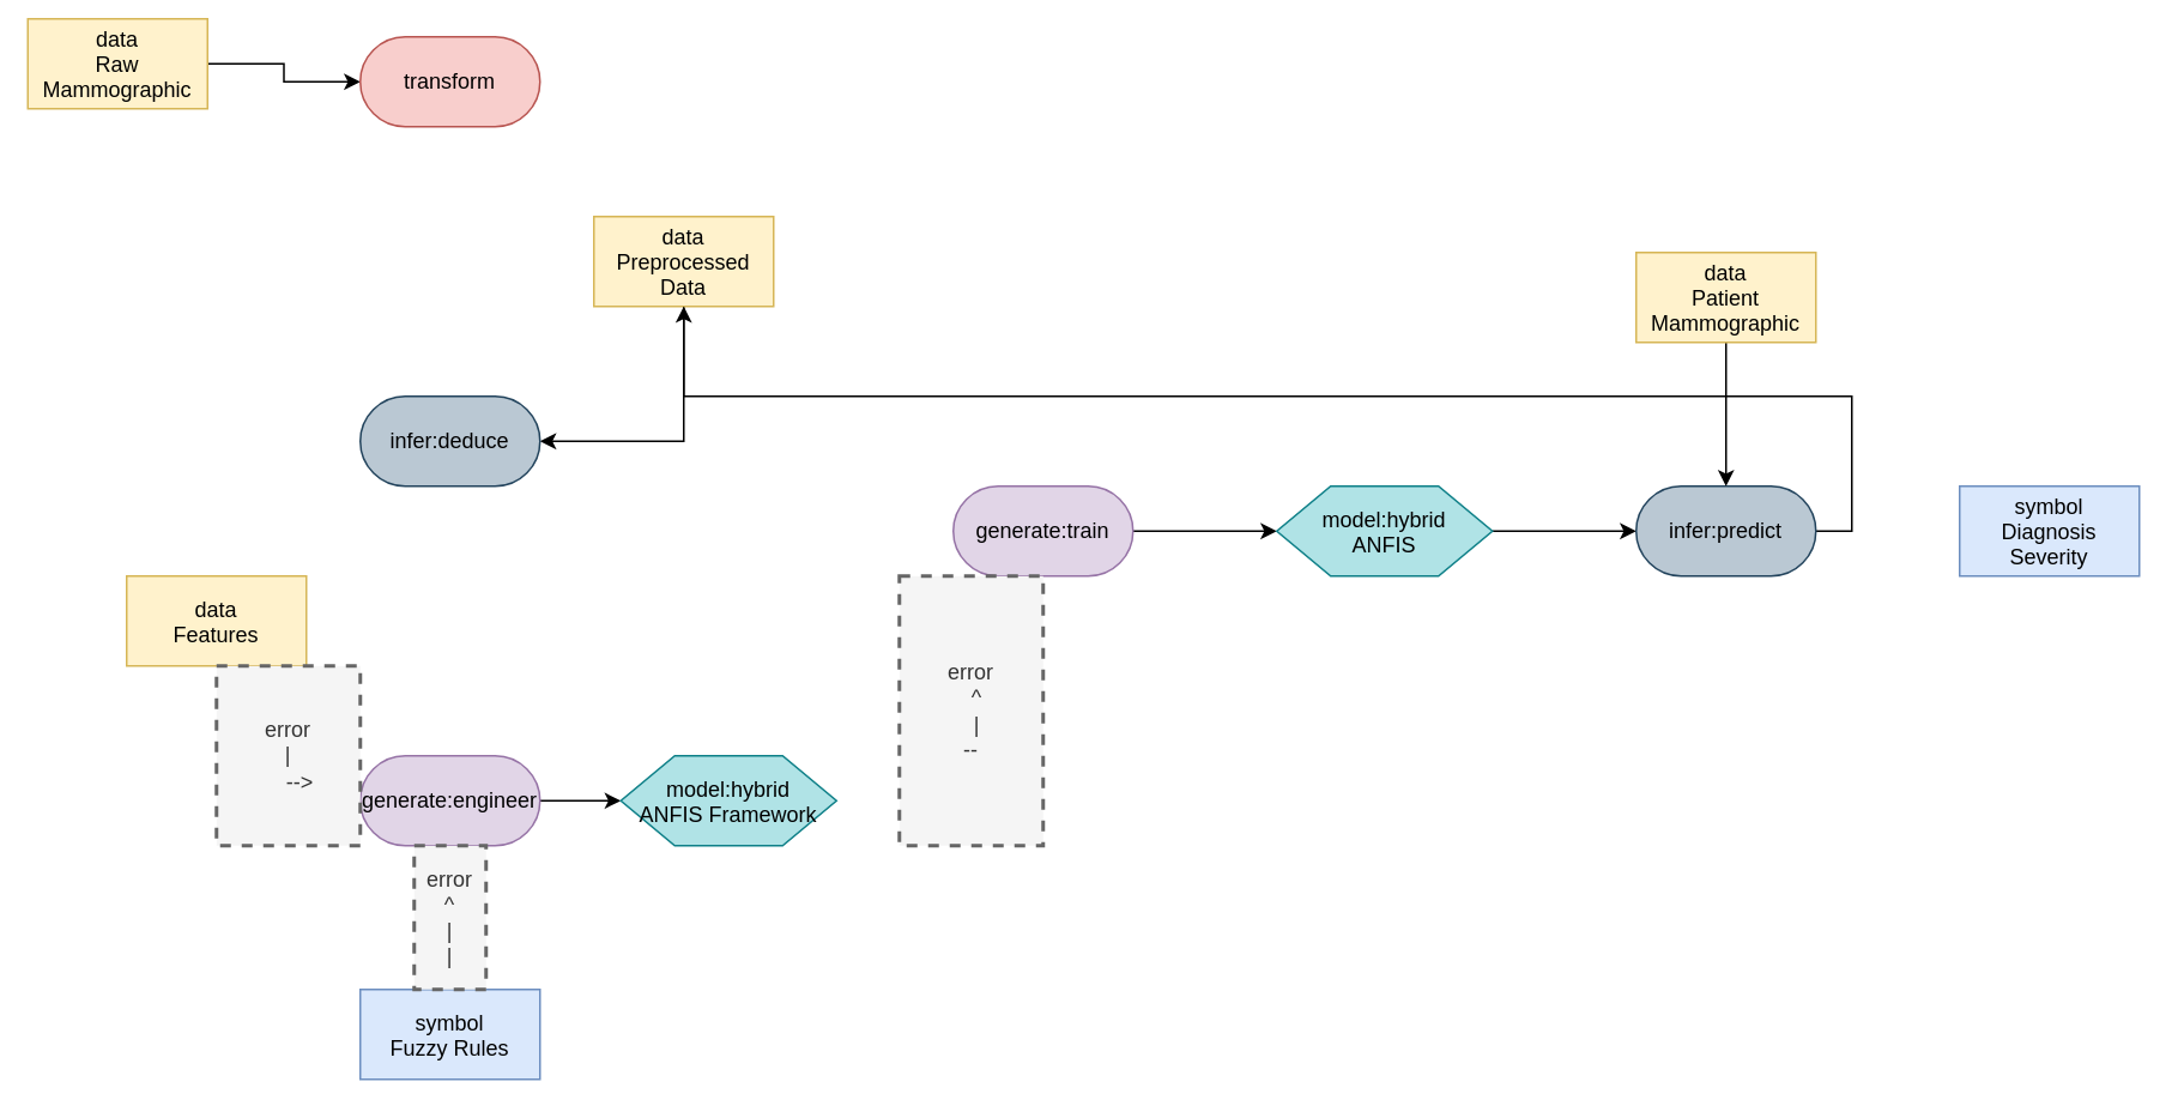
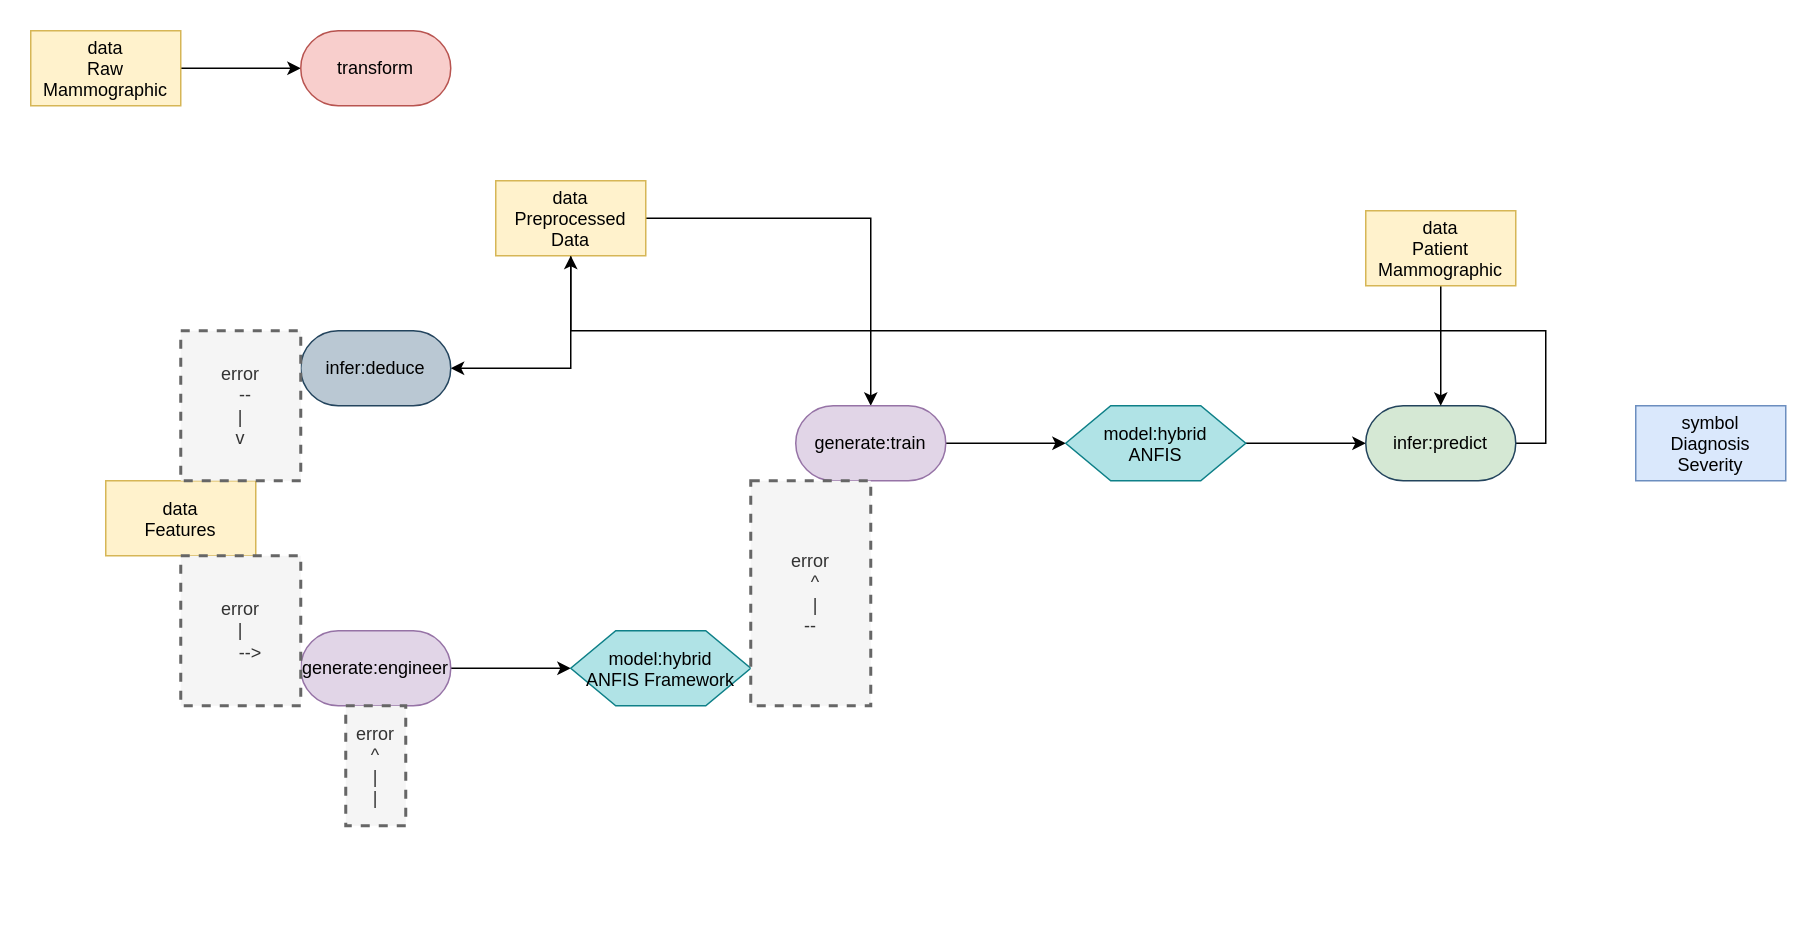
- <mxCell id="3" value="data&#10;Raw&#10;Mammographic" style="rectangle;fillColor=#fff2cc;strokeColor=#d6b656;" name="data" vertex="1" parent="1"><mxGeometry x="15" y="10" width="100" height="50" as="geometry" /></mxCell>
+ <mxCell id="3" value="data&#10;Raw&#10;Mammographic" style="rectangle;fillColor=#fff2cc;strokeColor=#d6b656;" name="data" vertex="1" parent="1"><mxGeometry x="20" y="20" width="100" height="50" as="geometry" /></mxCell>
+ <mxCell id="6" style="edgeStyle=orthogonalEdgeStyle;rounded=0;orthogonalLoop=1;jettySize=auto;html=1;exitX=1;exitY=0.5;exitDx=0;exitDy=0;entryX=0.5;entryY=0;entryDx=0;entryDy=0;" edge="1" parent="1" source="7" target="10"><mxGeometry relative="1" as="geometry" /></mxCell>
+ <mxCell id="12" value="&lt;div&gt;error&lt;/div&gt;&lt;div&gt;&amp;nbsp; --&lt;/div&gt;&lt;div&gt;|&lt;/div&gt;&lt;div&gt;v&lt;/div&gt;" style="text;html=1;align=center;verticalAlign=middle;whiteSpace=wrap;rounded=0;dashed=1;fillColor=#f5f5f5;fontColor=#333333;strokeColor=#666666;strokeWidth=2;" name="text" vertex="1" parent="1"><mxGeometry x="120" y="220" width="80" height="100" as="geometry" /></mxCell>
- <mxCell id="23" value="infer:predict" style="rounded=1;whiteSpace=wrap;html=1;arcSize=50;fillColor=#bac8d3;strokeColor=#23445d;" name="infer:deduce" vertex="1" parent="1"><mxGeometry x="910" y="270" width="100" height="50" as="geometry" /></mxCell>
+ <mxCell id="23" value="infer:predict" style="rounded=1;whiteSpace=wrap;html=1;arcSize=50;fillColor=#d5e8d4;strokeColor=#23445d;" name="infer:deduce" vertex="1" parent="1"><mxGeometry x="910" y="270" width="100" height="50" as="geometry" /></mxCell>
- <mxCell id="18" value="model:hybrid&#10;ANFIS Framework" style="shape=hexagon;perimeter=hexagonPerimeter2;fillColor=#b0e3e6;strokeColor=#0e8088;" name="model" vertex="1" parent="1"><mxGeometry x="345" y="420" width="120" height="50" as="geometry" /></mxCell>
+ <mxCell id="18" value="model:hybrid&#10;ANFIS Framework" style="shape=hexagon;perimeter=hexagonPerimeter2;fillColor=#b0e3e6;strokeColor=#0e8088;" name="model" vertex="1" parent="1"><mxGeometry x="380" y="420" width="120" height="50" as="geometry" /></mxCell>
- <mxCell id="16" value="symbol&#10;Fuzzy Rules" style="rectangle;fillColor=#dae8fc;strokeColor=#6c8ebf;" name="symbol" vertex="1" parent="1"><mxGeometry x="200" y="550" width="100" height="50" as="geometry" /></mxCell>
